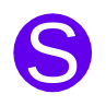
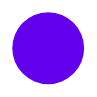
- <mxCell id="4" value="&lt;font color=&quot;#ffffff&quot; style=&quot;font-size: 130px&quot;&gt;S&lt;/font&gt;" style="text;html=1;strokeColor=none;fillColor=none;align=center;verticalAlign=middle;whiteSpace=wrap;rounded=0;" vertex="1" parent="2"><mxGeometry width="120" height="120" as="geometry" /></mxCell>
